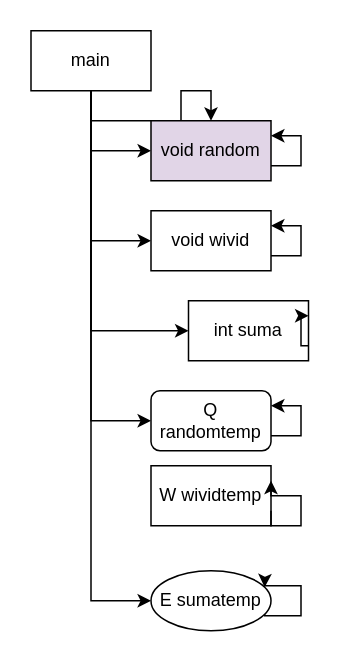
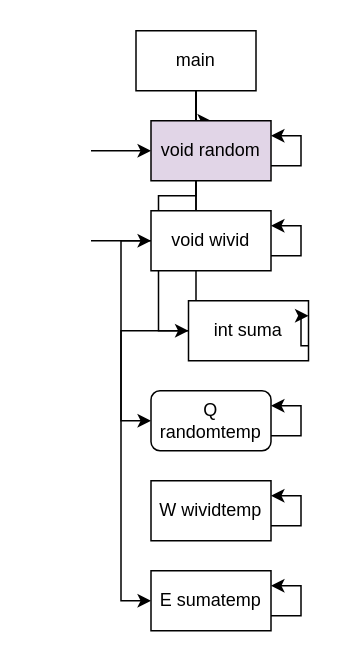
- <mxCell id="6" value="main" style="rounded=0;whiteSpace=wrap;html=1;" vertex="1" parent="1"><mxGeometry x="20" y="20" width="80" height="40" as="geometry" /></mxCell>
+ <mxCell id="6" value="main" style="rounded=0;whiteSpace=wrap;html=1;" vertex="1" parent="1"><mxGeometry x="90" y="20" width="80" height="40" as="geometry" /></mxCell>
- <mxCell id="17" value="W wividtemp" style="rounded=0;whiteSpace=wrap;html=1;" vertex="1" parent="1"><mxGeometry x="100" y="310" width="80" height="40" as="geometry" /></mxCell>
+ <mxCell id="17" value="W wividtemp" style="rounded=0;whiteSpace=wrap;html=1;" vertex="1" parent="1"><mxGeometry x="100" y="320" width="80" height="40" as="geometry" /></mxCell>
- <mxCell id="18" value="E sumatemp" style="ellipse;whiteSpace=wrap;html=1;" vertex="1" parent="1"><mxGeometry x="100" y="380" width="80" height="40" as="geometry" /></mxCell>
+ <mxCell id="18" value="E sumatemp" style="rounded=0;whiteSpace=wrap;html=1;" vertex="1" parent="1"><mxGeometry x="100" y="380" width="80" height="40" as="geometry" /></mxCell>
